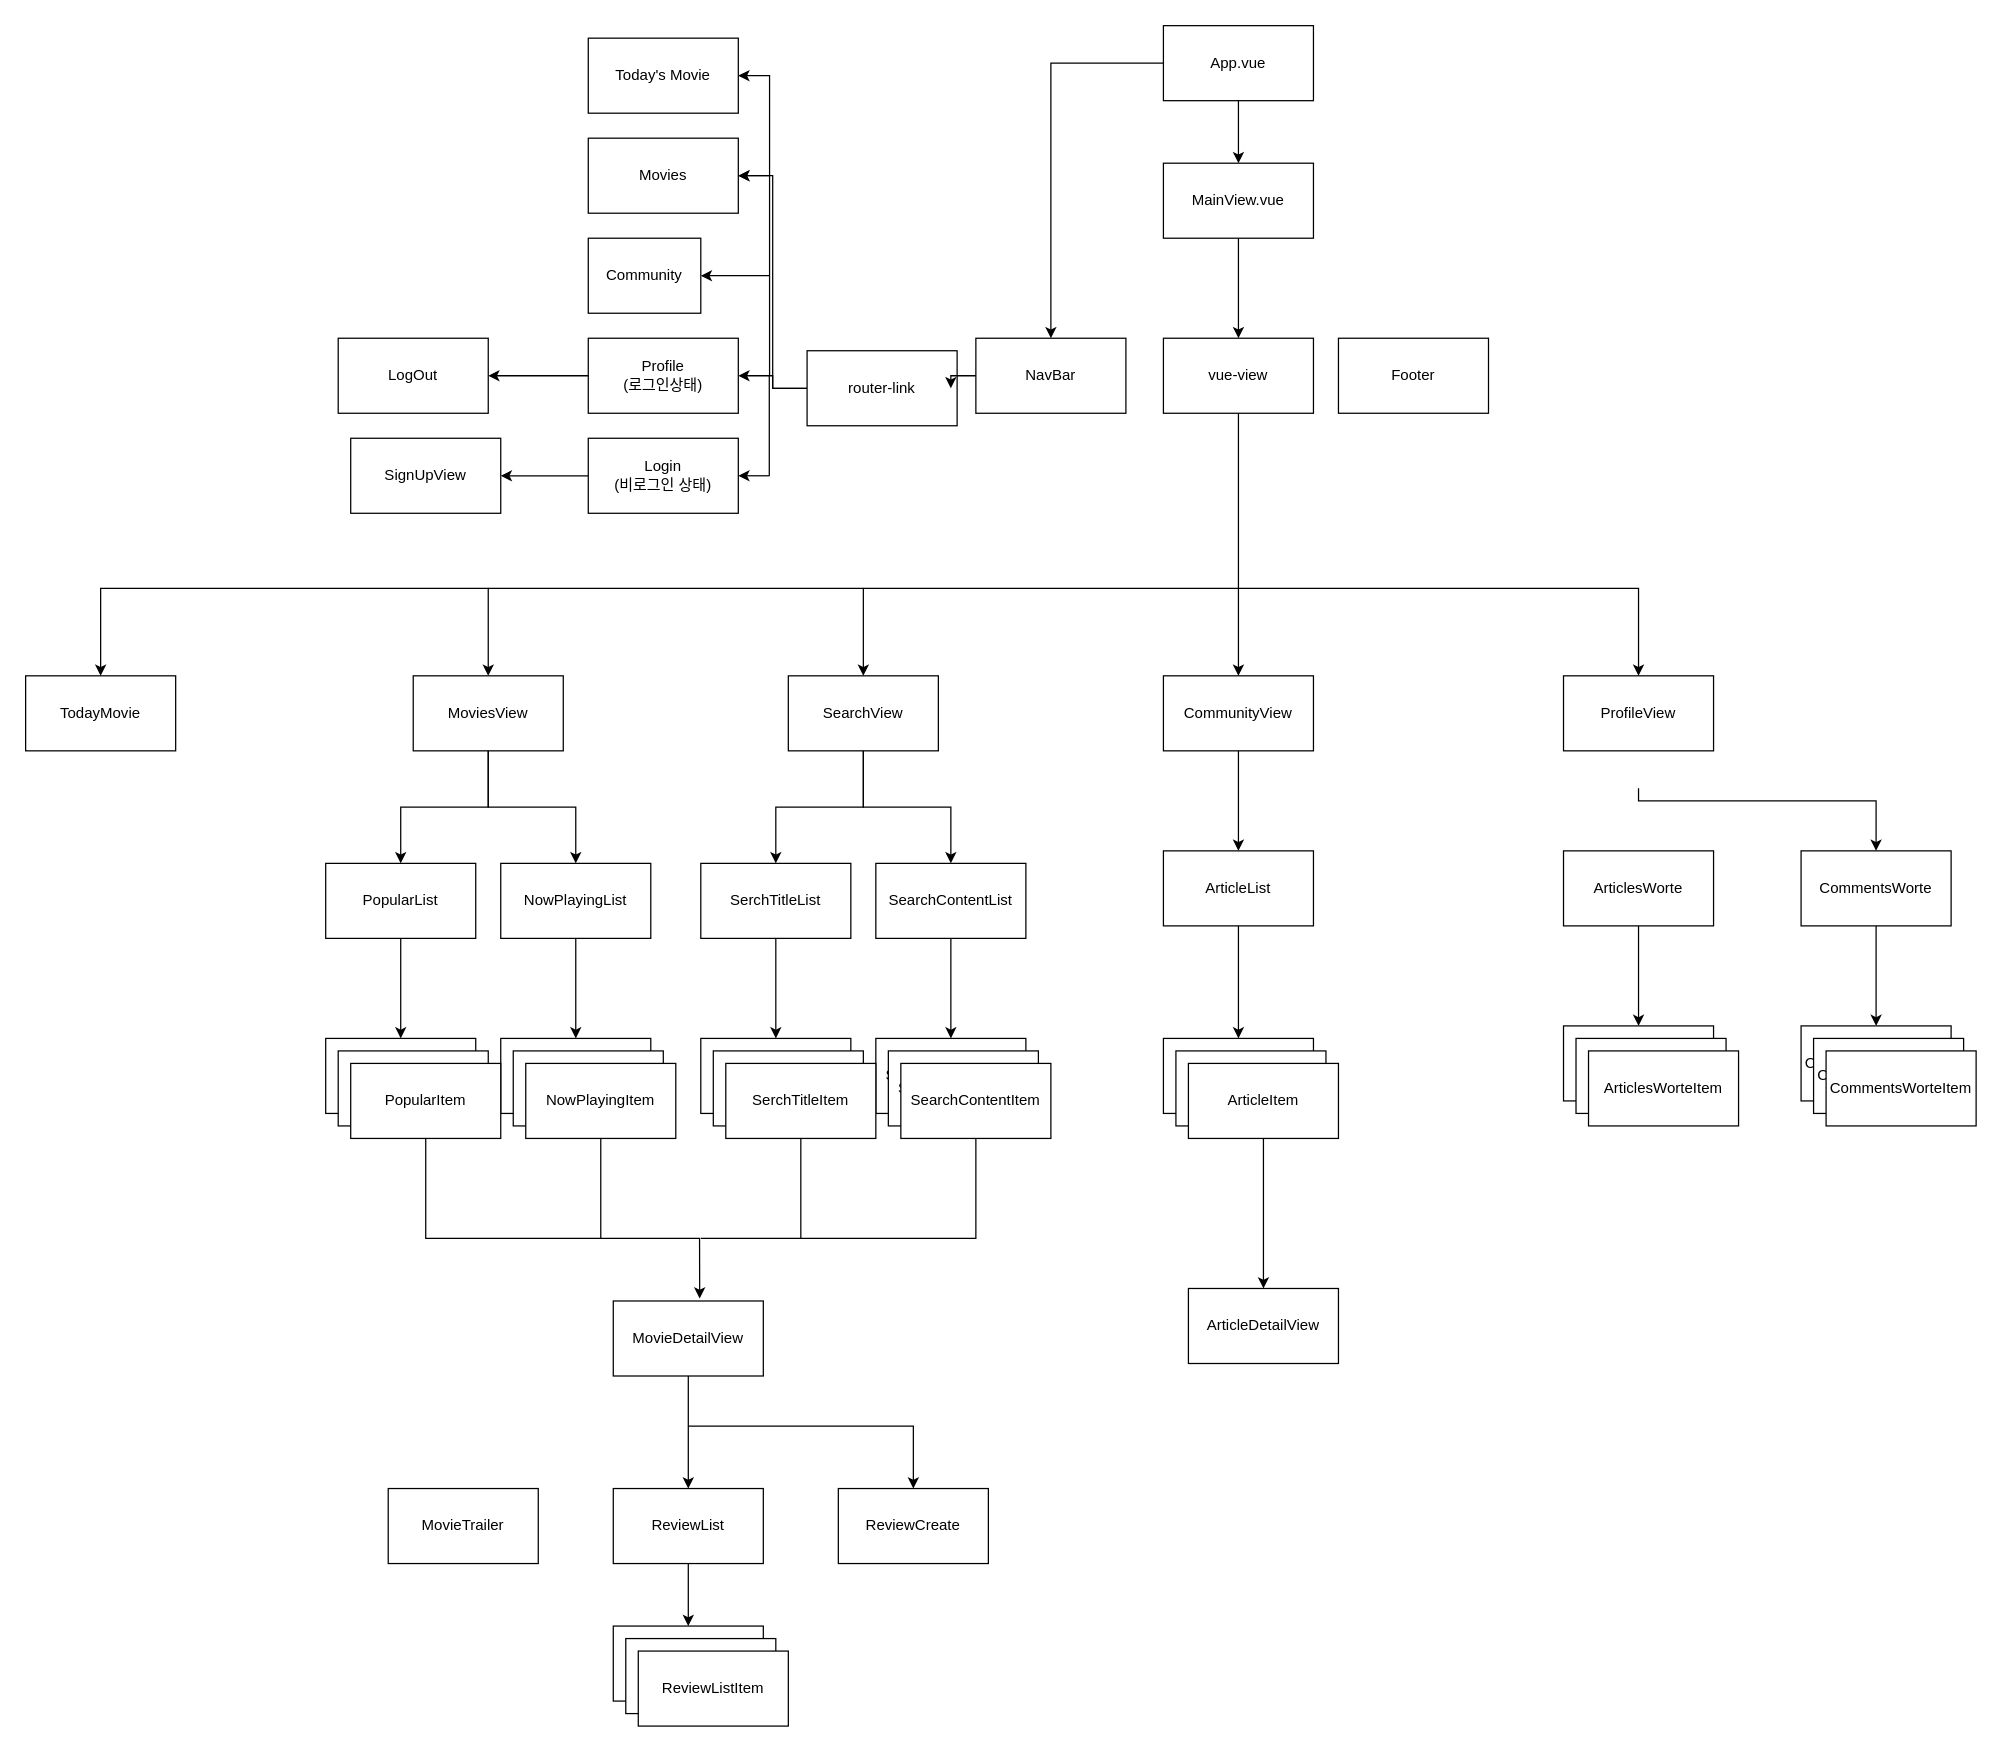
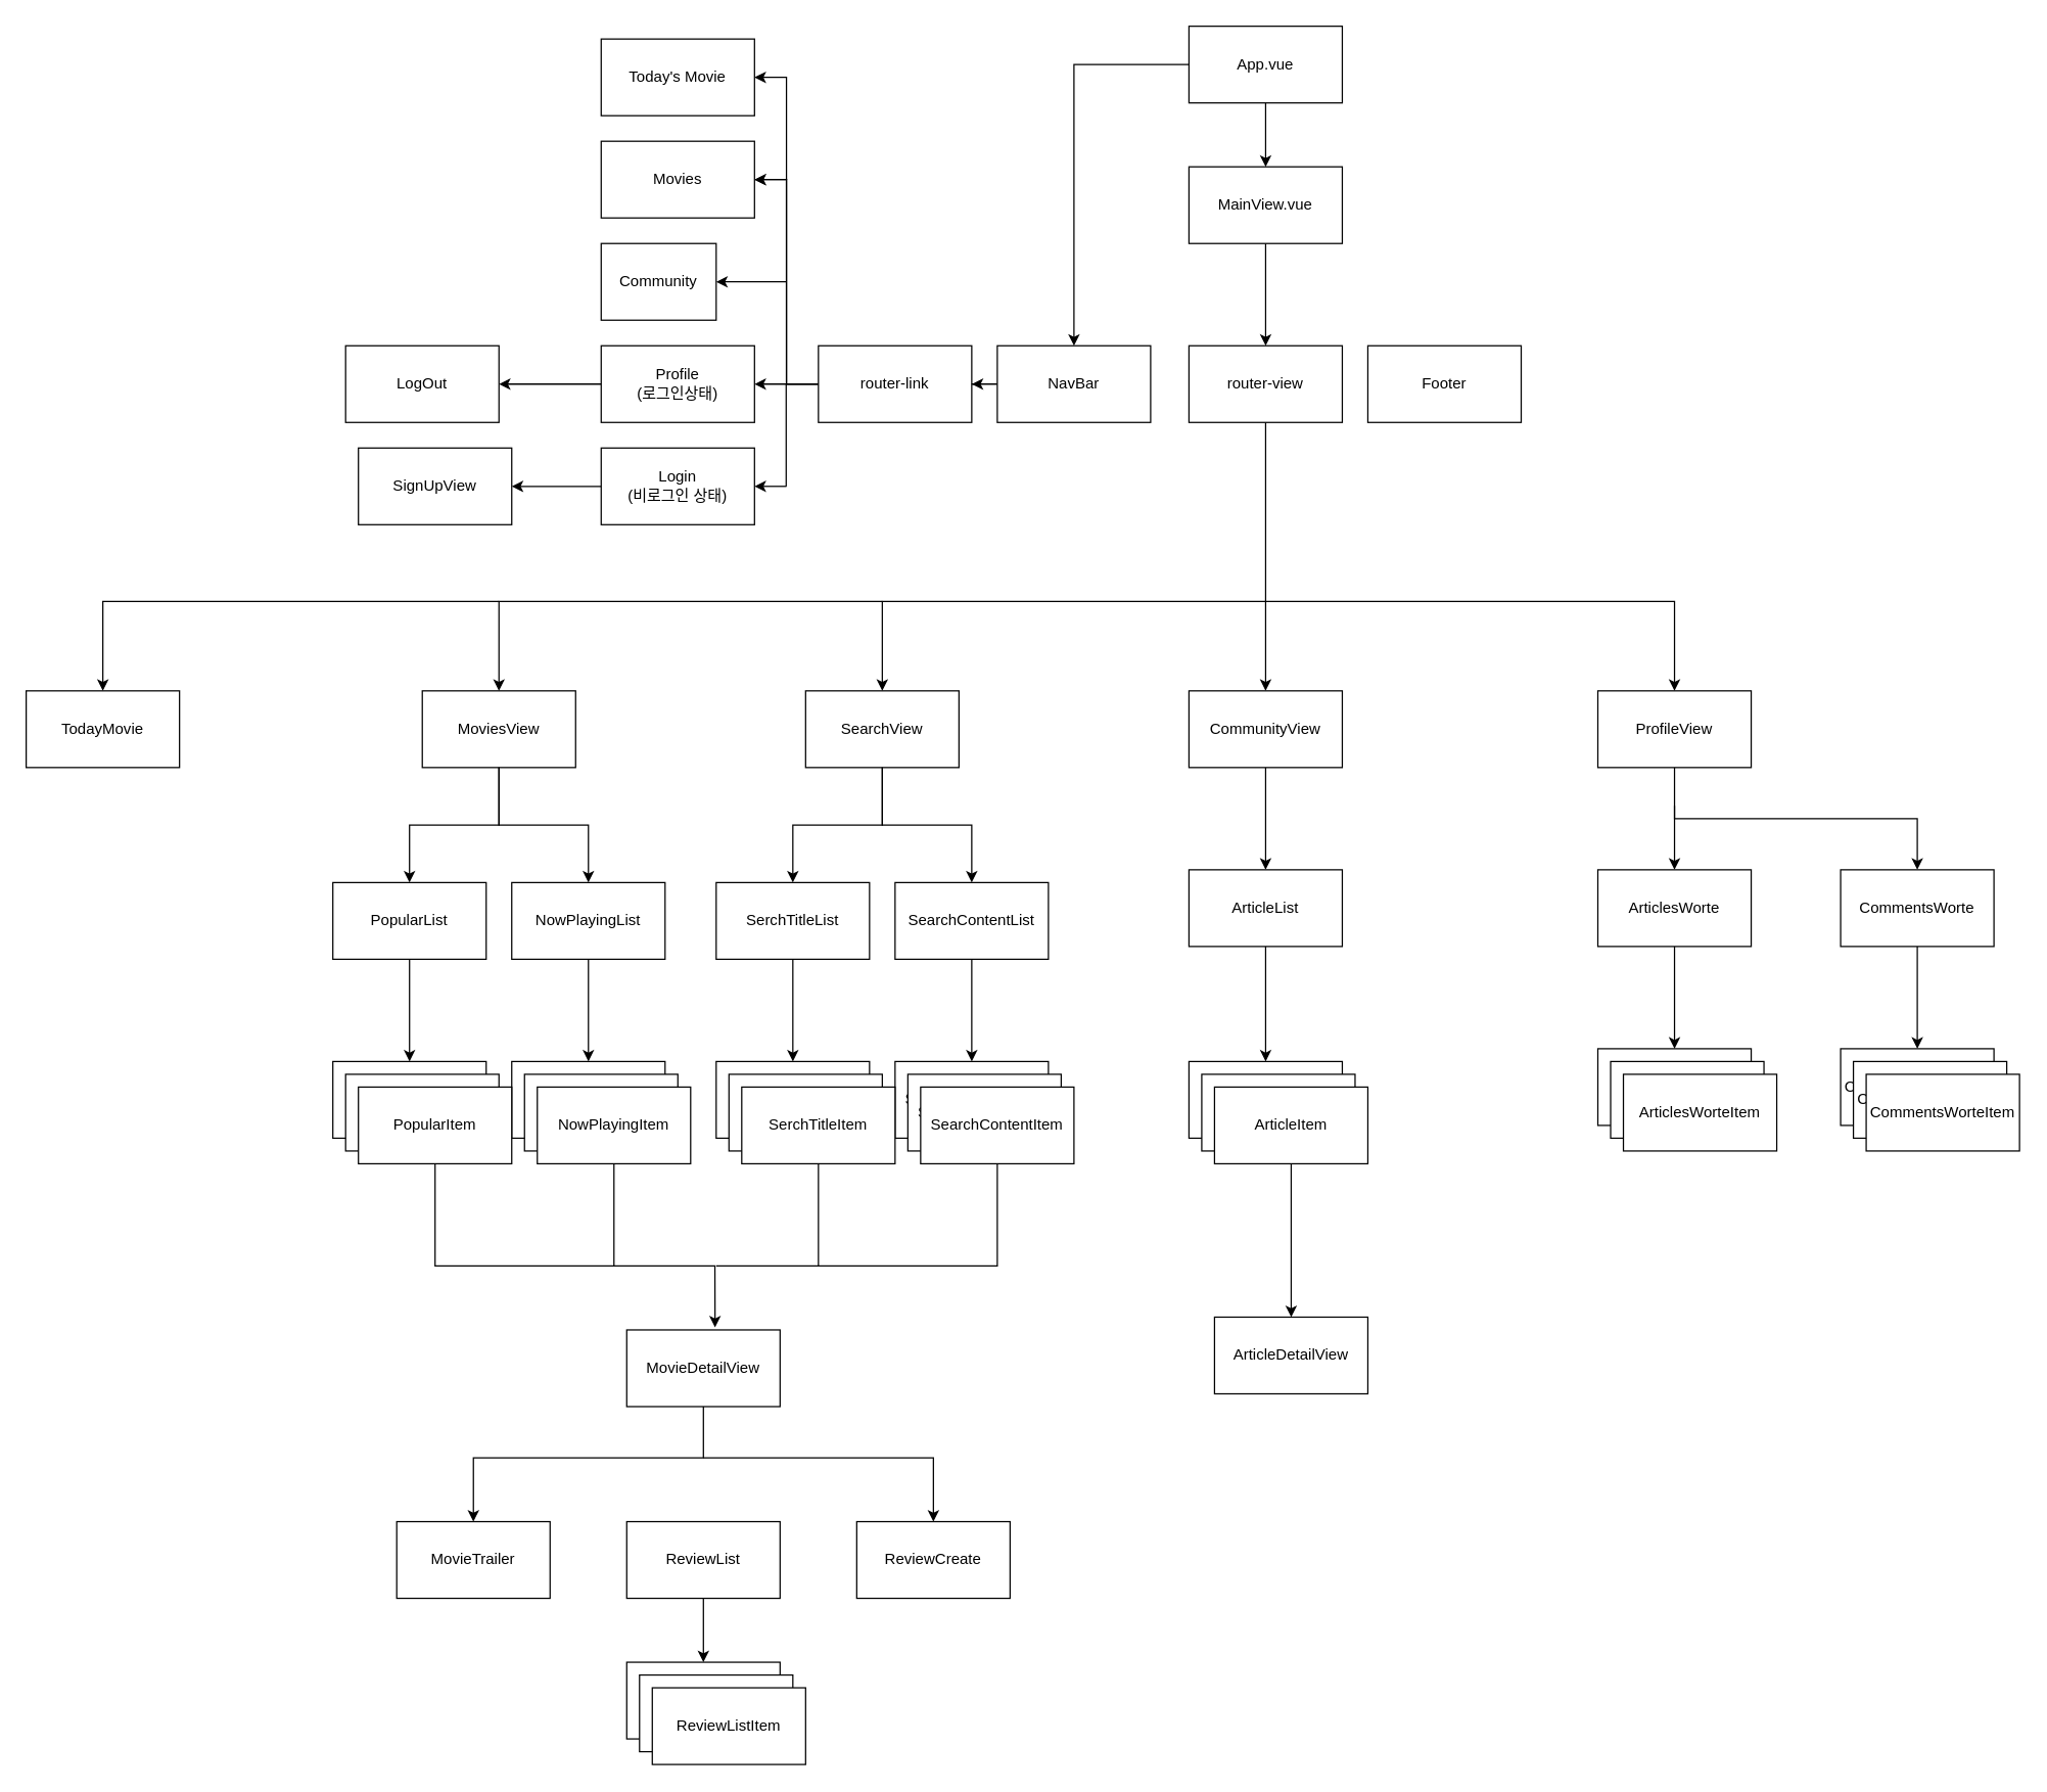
- <mxCell id="5" value="vue-view" style="rounded=0;whiteSpace=wrap;html=1;" parent="1" vertex="1"><mxGeometry x="930" y="270" width="120" height="60" as="geometry" /></mxCell>
+ <mxCell id="5" value="router-view" style="rounded=0;whiteSpace=wrap;html=1;" parent="1" vertex="1"><mxGeometry x="930" y="270" width="120" height="60" as="geometry" /></mxCell>
- <mxCell id="12" value="router-link" style="rounded=0;whiteSpace=wrap;html=1;" parent="1" vertex="1"><mxGeometry x="645" y="280" width="120" height="60" as="geometry" /></mxCell>
+ <mxCell id="12" value="router-link" style="rounded=0;whiteSpace=wrap;html=1;" parent="1" vertex="1"><mxGeometry x="640" y="270" width="120" height="60" as="geometry" /></mxCell>
+ <mxCell id="65" value="" style="edgeStyle=orthogonalEdgeStyle;rounded=0;orthogonalLoop=1;jettySize=auto;html=1;" parent="1" source="66" target="70" edge="1"><mxGeometry relative="1" as="geometry" /></mxCell>
+ <mxCell id="56" value="" style="edgeStyle=orthogonalEdgeStyle;rounded=0;orthogonalLoop=1;jettySize=auto;html=1;" parent="1" source="57" target="64" edge="1"><mxGeometry relative="1" as="geometry"><Array as="points"><mxPoint x="550" y="1140" /><mxPoint x="370" y="1140" /></Array></mxGeometry></mxCell>
- <mxCell id="81" value="" style="endArrow=classic;html=1;rounded=0;exitX=0.5;exitY=1;exitDx=0;exitDy=0;entryX=0.5;entryY=0;entryDx=0;entryDy=0;" parent="1" source="57" target="80" edge="1"><mxGeometry width="50" height="50" relative="1" as="geometry"><mxPoint x="670" y="1130" as="sourcePoint" /><mxPoint x="720" y="1080" as="targetPoint" /><Array as="points"><mxPoint x="550" y="1140" /></Array></mxGeometry></mxCell>
